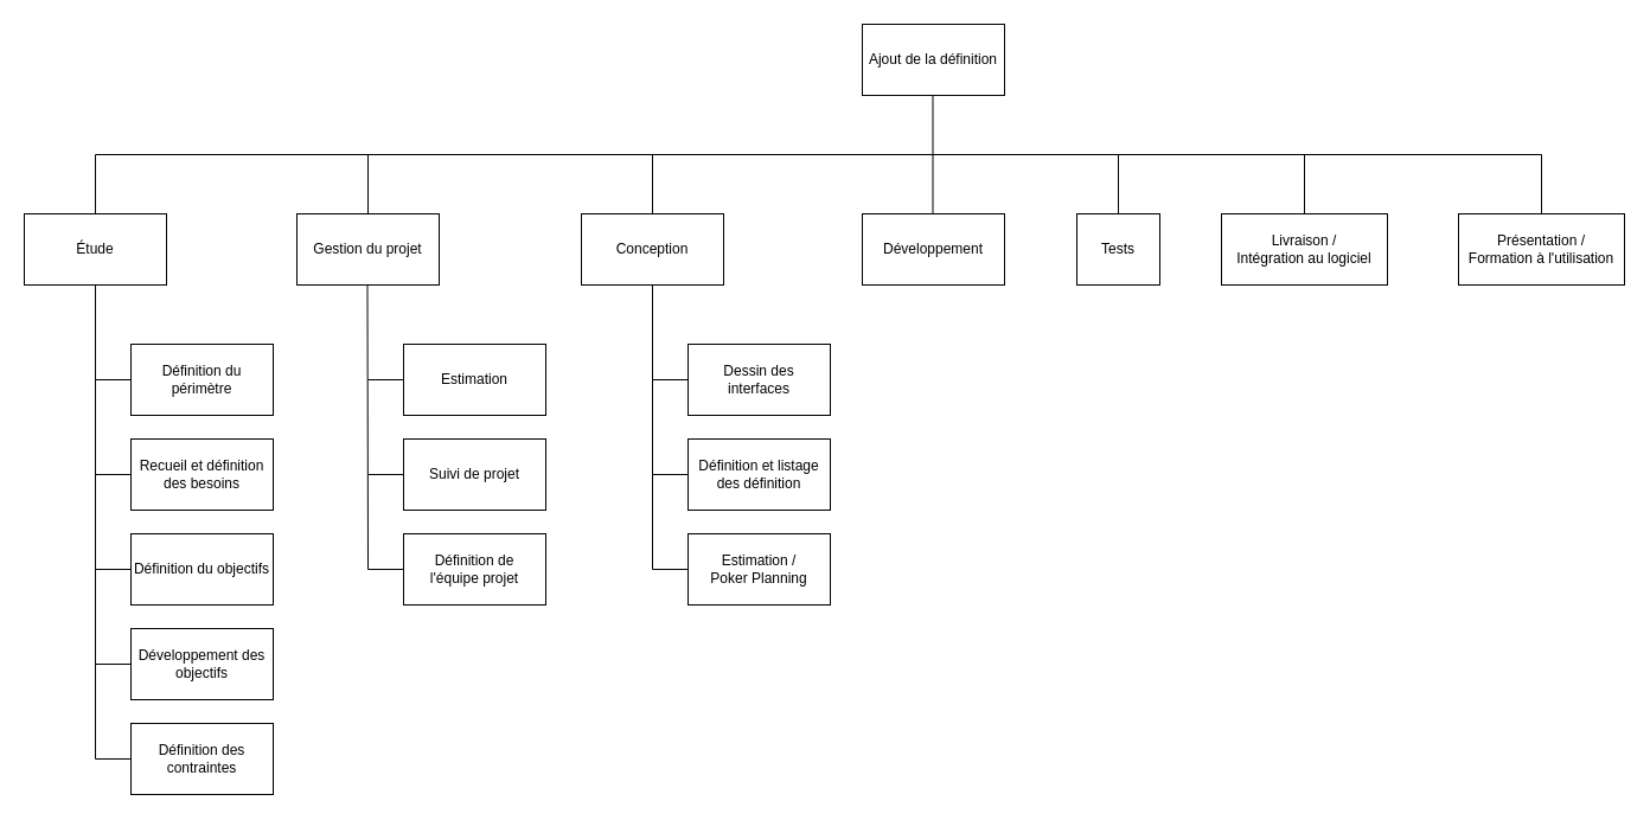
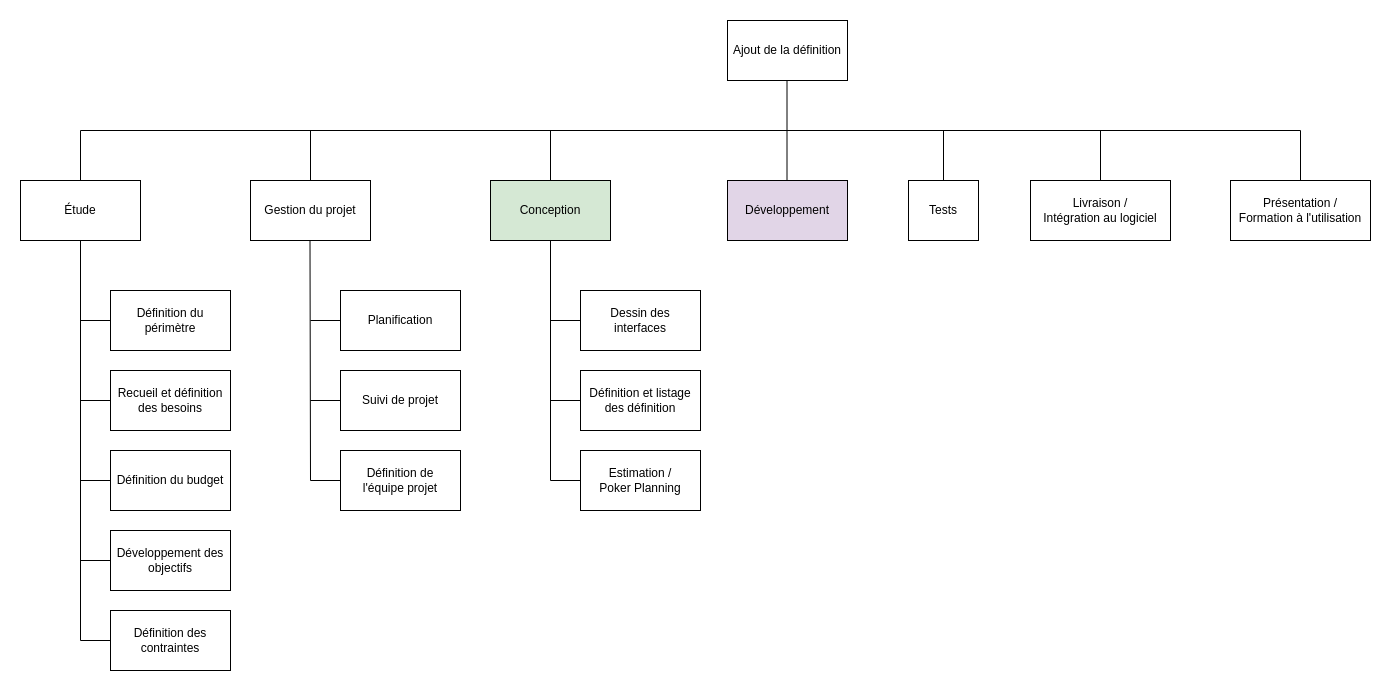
- <mxCell id="26" value="Conception" style="rounded=0;whiteSpace=wrap;html=1;" vertex="1" parent="1"><mxGeometry x="490" y="180" width="120" height="60" as="geometry" /></mxCell>
+ <mxCell id="26" value="Conception" style="rounded=0;whiteSpace=wrap;html=1;fillColor=#d5e8d4;" vertex="1" parent="1"><mxGeometry x="490" y="180" width="120" height="60" as="geometry" /></mxCell>
- <mxCell id="34" value="Développement" style="rounded=0;whiteSpace=wrap;html=1;" vertex="1" parent="1"><mxGeometry x="727" y="180" width="120" height="60" as="geometry" /></mxCell>
+ <mxCell id="34" value="Développement" style="rounded=0;whiteSpace=wrap;html=1;fillColor=#e1d5e7;" vertex="1" parent="1"><mxGeometry x="727" y="180" width="120" height="60" as="geometry" /></mxCell>
- <mxCell id="24" value="Estimation" style="rounded=0;whiteSpace=wrap;html=1;" vertex="1" parent="1"><mxGeometry x="340" y="290" width="120" height="60" as="geometry" /></mxCell>
+ <mxCell id="24" value="Planification" style="rounded=0;whiteSpace=wrap;html=1;" vertex="1" parent="1"><mxGeometry x="340" y="290" width="120" height="60" as="geometry" /></mxCell>
- <mxCell id="4" value="Définition du objectifs" style="rounded=0;whiteSpace=wrap;html=1;" vertex="1" parent="1"><mxGeometry x="110" y="450" width="120" height="60" as="geometry" /></mxCell>
+ <mxCell id="4" value="Définition du budget" style="rounded=0;whiteSpace=wrap;html=1;" vertex="1" parent="1"><mxGeometry x="110" y="450" width="120" height="60" as="geometry" /></mxCell>
